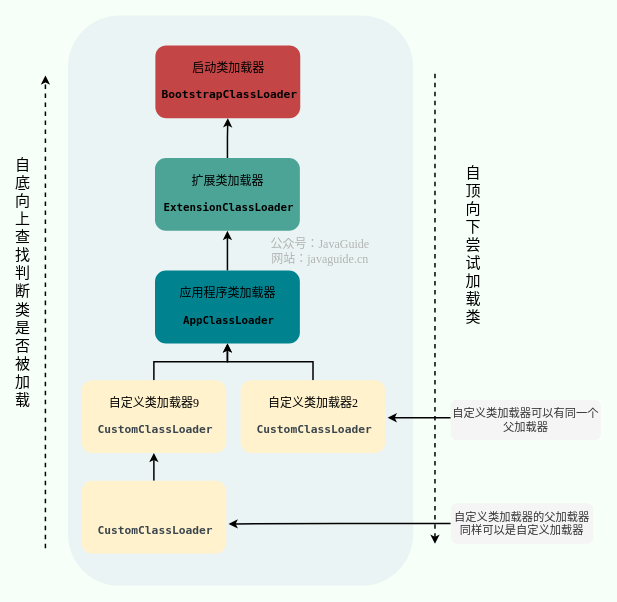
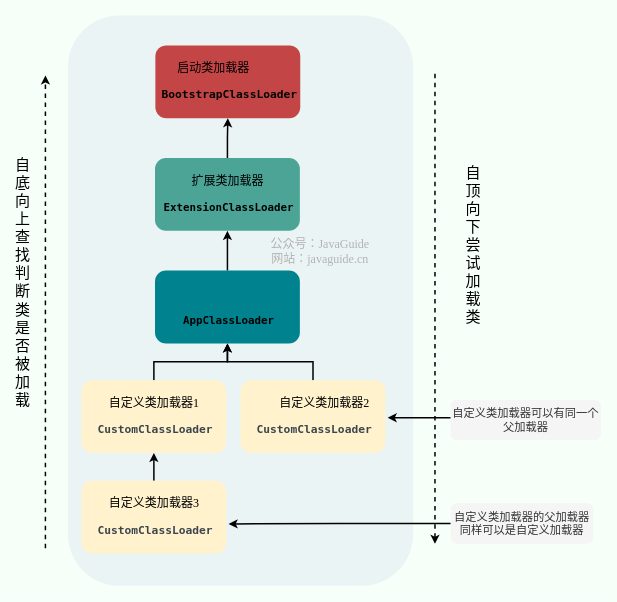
- <mxCell id="4" value="启动类加载器" style="text;html=1;strokeColor=none;fillColor=none;align=center;verticalAlign=middle;whiteSpace=wrap;rounded=0;fontSize=16;fontFamily=JetBrains Mono;fontSource=https%3A%2F%2Ffonts.googleapis.com%2Fcss%3Ffamily%3DJetBrains%2BMono;" parent="1" vertex="1"><mxGeometry x="246.5" y="80" width="114" height="20" as="geometry" /></mxCell>
+ <mxCell id="4" value="启动类加载器" style="text;html=1;strokeColor=none;fillColor=none;align=center;verticalAlign=middle;whiteSpace=wrap;rounded=0;fontSize=16;fontFamily=JetBrains Mono;fontSource=https%3A%2F%2Ffonts.googleapis.com%2Fcss%3Ffamily%3DJetBrains%2BMono;" parent="1" vertex="1"><mxGeometry x="226.5" y="80" width="114" height="20" as="geometry" /></mxCell>
- <mxCell id="12" value="应用程序类加载器" style="text;html=1;strokeColor=none;fillColor=none;align=center;verticalAlign=middle;whiteSpace=wrap;rounded=0;fontSize=16;fontFamily=JetBrains Mono;fontSource=https%3A%2F%2Ffonts.googleapis.com%2Fcss%3Ffamily%3DJetBrains%2BMono;" parent="1" vertex="1"><mxGeometry x="235.5" y="380" width="134" height="20" as="geometry" /></mxCell>
- <mxCell id="16" value="自定义类加载器9" style="text;html=1;strokeColor=none;fillColor=none;align=center;verticalAlign=middle;whiteSpace=wrap;rounded=0;fontSize=16;fontFamily=JetBrains Mono;fontSource=https%3A%2F%2Ffonts.googleapis.com%2Fcss%3Ffamily%3DJetBrains%2BMono;" parent="1" vertex="1"><mxGeometry x="138.5" y="526" width="132" height="20" as="geometry" /></mxCell>
+ <mxCell id="16" value="自定义类加载器1" style="text;html=1;strokeColor=none;fillColor=none;align=center;verticalAlign=middle;whiteSpace=wrap;rounded=0;fontSize=16;fontFamily=JetBrains Mono;fontSource=https%3A%2F%2Ffonts.googleapis.com%2Fcss%3Ffamily%3DJetBrains%2BMono;" parent="1" vertex="1"><mxGeometry x="138.5" y="526" width="132" height="20" as="geometry" /></mxCell>
- <mxCell id="20" value="自定义类加载器2" style="text;html=1;strokeColor=none;fillColor=none;align=center;verticalAlign=middle;whiteSpace=wrap;rounded=0;fontSize=16;fontFamily=JetBrains Mono;fontSource=https%3A%2F%2Ffonts.googleapis.com%2Fcss%3Ffamily%3DJetBrains%2BMono;" parent="1" vertex="1"><mxGeometry x="351.5" y="526" width="130" height="20" as="geometry" /></mxCell>
+ <mxCell id="20" value="自定义类加载器2" style="text;html=1;strokeColor=none;fillColor=none;align=center;verticalAlign=middle;whiteSpace=wrap;rounded=0;fontSize=16;fontFamily=JetBrains Mono;fontSource=https%3A%2F%2Ffonts.googleapis.com%2Fcss%3Ffamily%3DJetBrains%2BMono;" parent="1" vertex="1"><mxGeometry x="366.5" y="526" width="130" height="20" as="geometry" /></mxCell>
+ <mxCell id="27" value="自定义类加载器3" style="text;html=1;strokeColor=none;fillColor=none;align=center;verticalAlign=middle;whiteSpace=wrap;rounded=0;fontSize=16;fontFamily=JetBrains Mono;fontSource=https%3A%2F%2Ffonts.googleapis.com%2Fcss%3Ffamily%3DJetBrains%2BMono;" parent="1" vertex="1"><mxGeometry x="133.5" y="660" width="142" height="20" as="geometry" /></mxCell>
